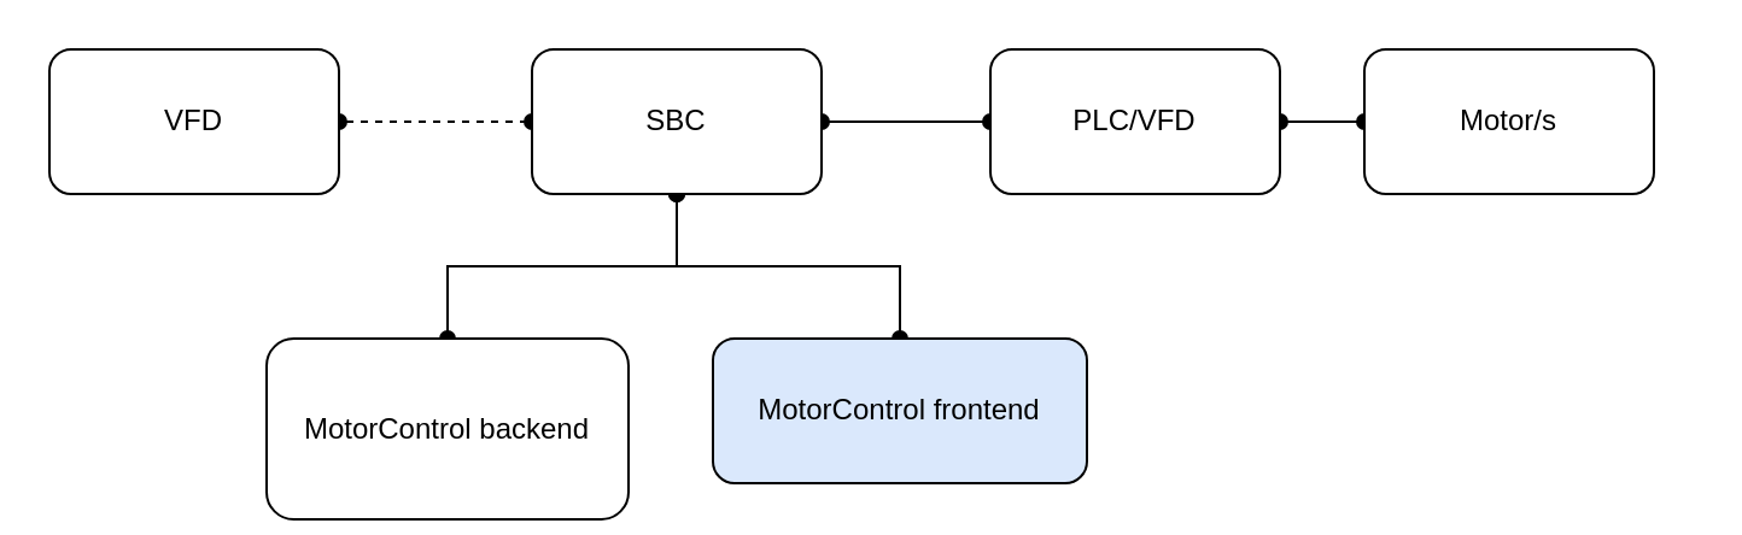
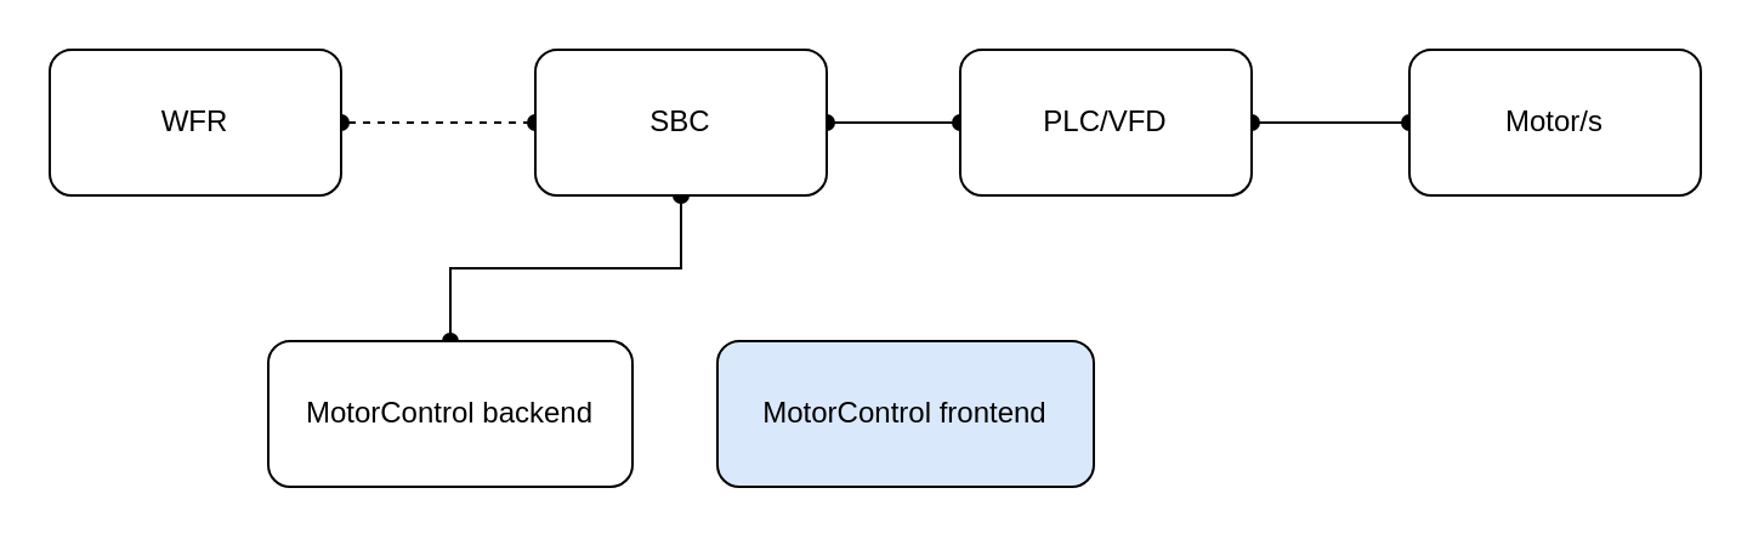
- <mxCell id="3" value="VFD" style="rounded=1;whiteSpace=wrap;html=1;" parent="1" vertex="1"><mxGeometry x="20" y="20" width="120" height="60" as="geometry" /></mxCell>
+ <mxCell id="3" value="WFR" style="rounded=1;whiteSpace=wrap;html=1;" parent="1" vertex="1"><mxGeometry x="20" y="20" width="120" height="60" as="geometry" /></mxCell>
- <mxCell id="9" value="PLC/VFD" style="rounded=1;whiteSpace=wrap;html=1;" parent="1" vertex="1"><mxGeometry x="410" y="20" width="120" height="60" as="geometry" /></mxCell>
+ <mxCell id="9" value="PLC/VFD" style="rounded=1;whiteSpace=wrap;html=1;" parent="1" vertex="1"><mxGeometry x="395" y="20" width="120" height="60" as="geometry" /></mxCell>
- <mxCell id="10" value="Motor/s" style="rounded=1;whiteSpace=wrap;html=1;" parent="1" vertex="1"><mxGeometry x="565" y="20" width="120" height="60" as="geometry" /></mxCell>
+ <mxCell id="10" value="Motor/s" style="rounded=1;whiteSpace=wrap;html=1;" parent="1" vertex="1"><mxGeometry x="580" y="20" width="120" height="60" as="geometry" /></mxCell>
- <mxCell id="6" style="edgeStyle=orthogonalEdgeStyle;rounded=0;orthogonalLoop=1;jettySize=auto;html=1;startArrow=oval;startFill=1;endArrow=oval;endFill=1;" parent="1" source="7" target="12" edge="1"><mxGeometry relative="1" as="geometry" /></mxCell>
- <mxCell id="11" value="MotorControl backend" style="rounded=1;whiteSpace=wrap;html=1;" parent="1" vertex="1"><mxGeometry x="110" y="140" width="150" height="75" as="geometry" /></mxCell>
+ <mxCell id="11" value="MotorControl backend" style="rounded=1;whiteSpace=wrap;html=1;" parent="1" vertex="1"><mxGeometry x="110" y="140" width="150" height="60" as="geometry" /></mxCell>
